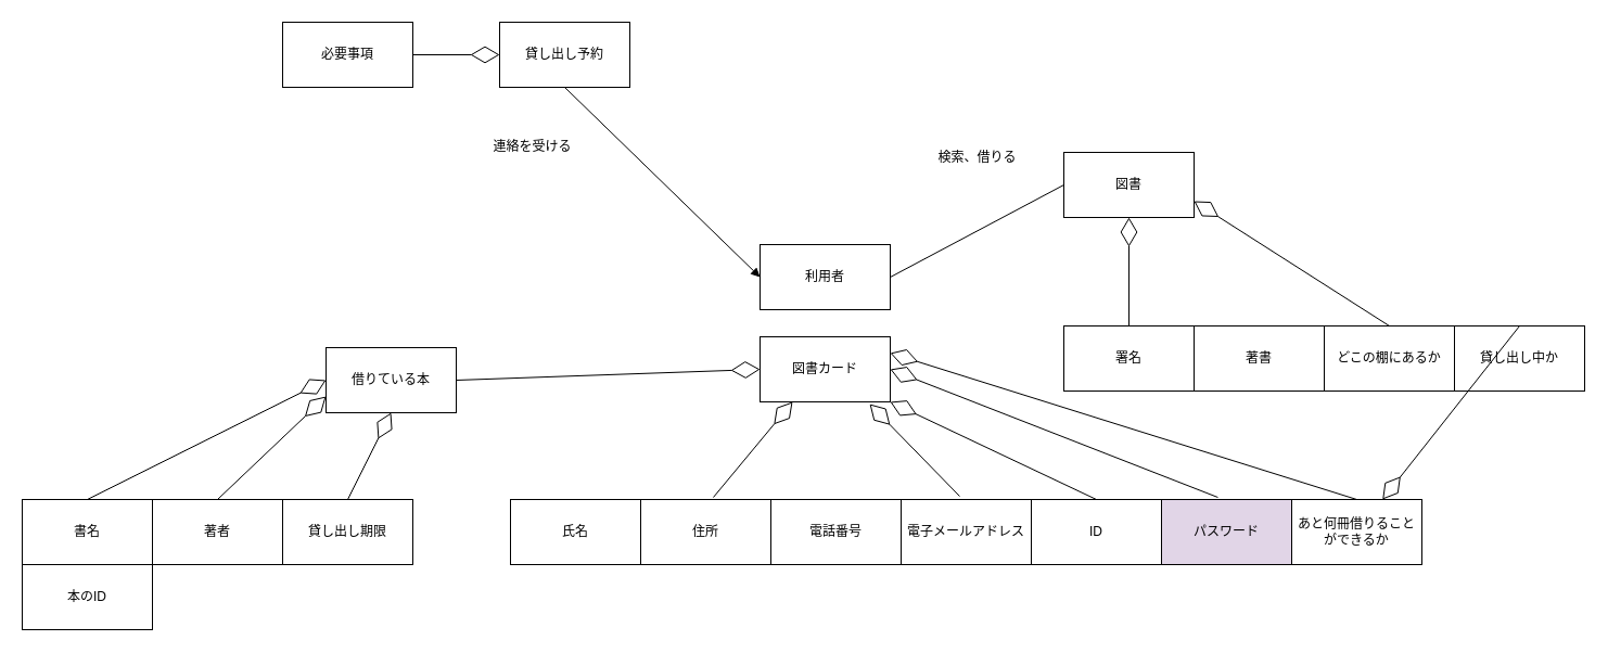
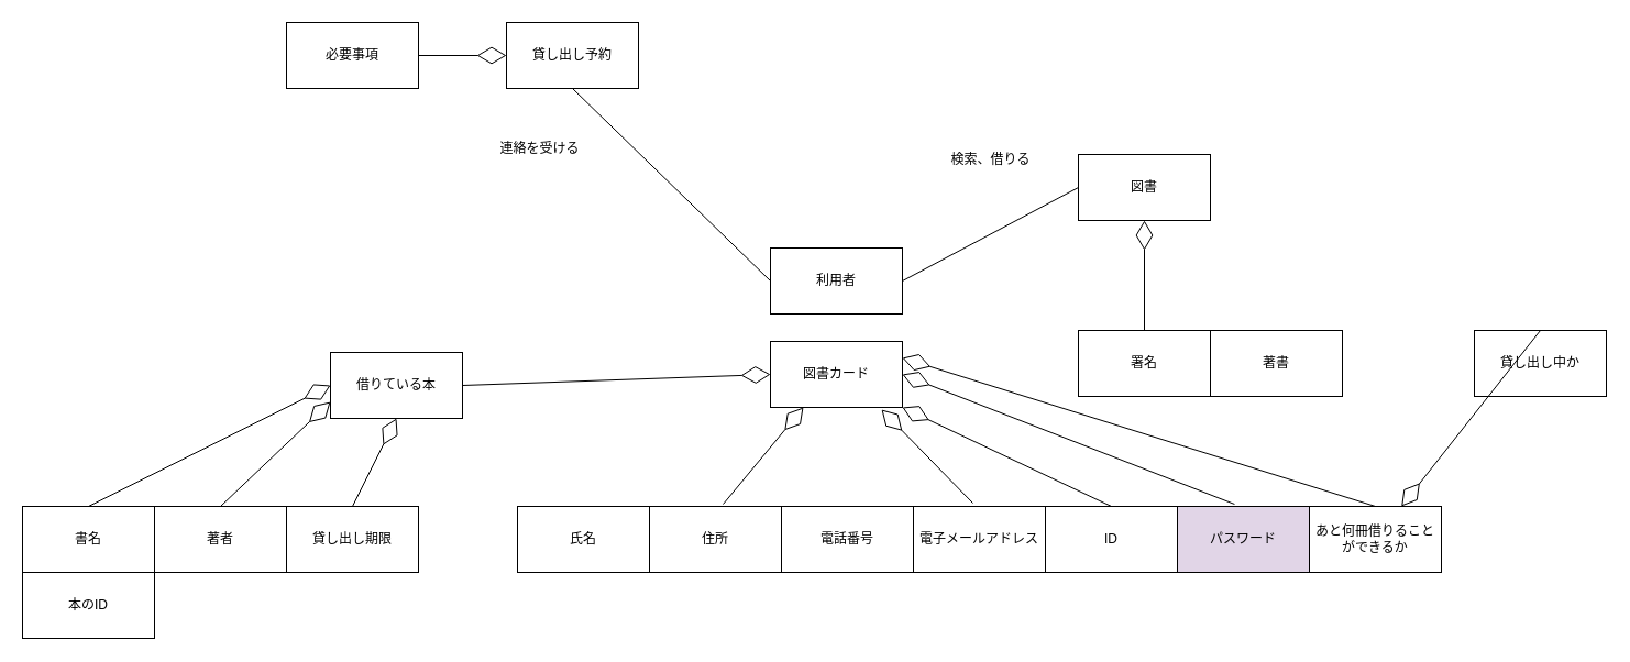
- <mxCell id="37" value="" style="endArrow=block;html=1;rounded=0;exitX=0.5;exitY=1;exitDx=0;exitDy=0;entryX=0;entryY=0.5;entryDx=0;entryDy=0;" edge="1" parent="1" source="5" target="2"><mxGeometry width="50" height="50" relative="1" as="geometry"><mxPoint x="610" y="0" as="sourcePoint" /><mxPoint x="690" y="170" as="targetPoint" /></mxGeometry></mxCell>
+ <mxCell id="37" value="" style="endArrow=none;html=1;rounded=0;exitX=0.5;exitY=1;exitDx=0;exitDy=0;entryX=0;entryY=0.5;entryDx=0;entryDy=0;" edge="1" parent="1" source="5" target="2"><mxGeometry width="50" height="50" relative="1" as="geometry"><mxPoint x="610" y="0" as="sourcePoint" /><mxPoint x="690" y="170" as="targetPoint" /></mxGeometry></mxCell>
- <mxCell id="34" value="" style="endArrow=diamondThin;endFill=0;endSize=24;html=1;rounded=0;exitX=0.5;exitY=0;exitDx=0;exitDy=0;entryX=1;entryY=0.75;entryDx=0;entryDy=0;" edge="1" parent="1" source="7" target="10"><mxGeometry width="160" relative="1" as="geometry"><mxPoint x="1200" y="200" as="sourcePoint" /><mxPoint x="1360" y="200" as="targetPoint" /></mxGeometry></mxCell>
- <mxCell id="7" value="どこの棚にあるか" style="rounded=0;whiteSpace=wrap;html=1;" vertex="1" parent="1"><mxGeometry x="1220" y="300" width="120" height="60" as="geometry" /></mxCell>
